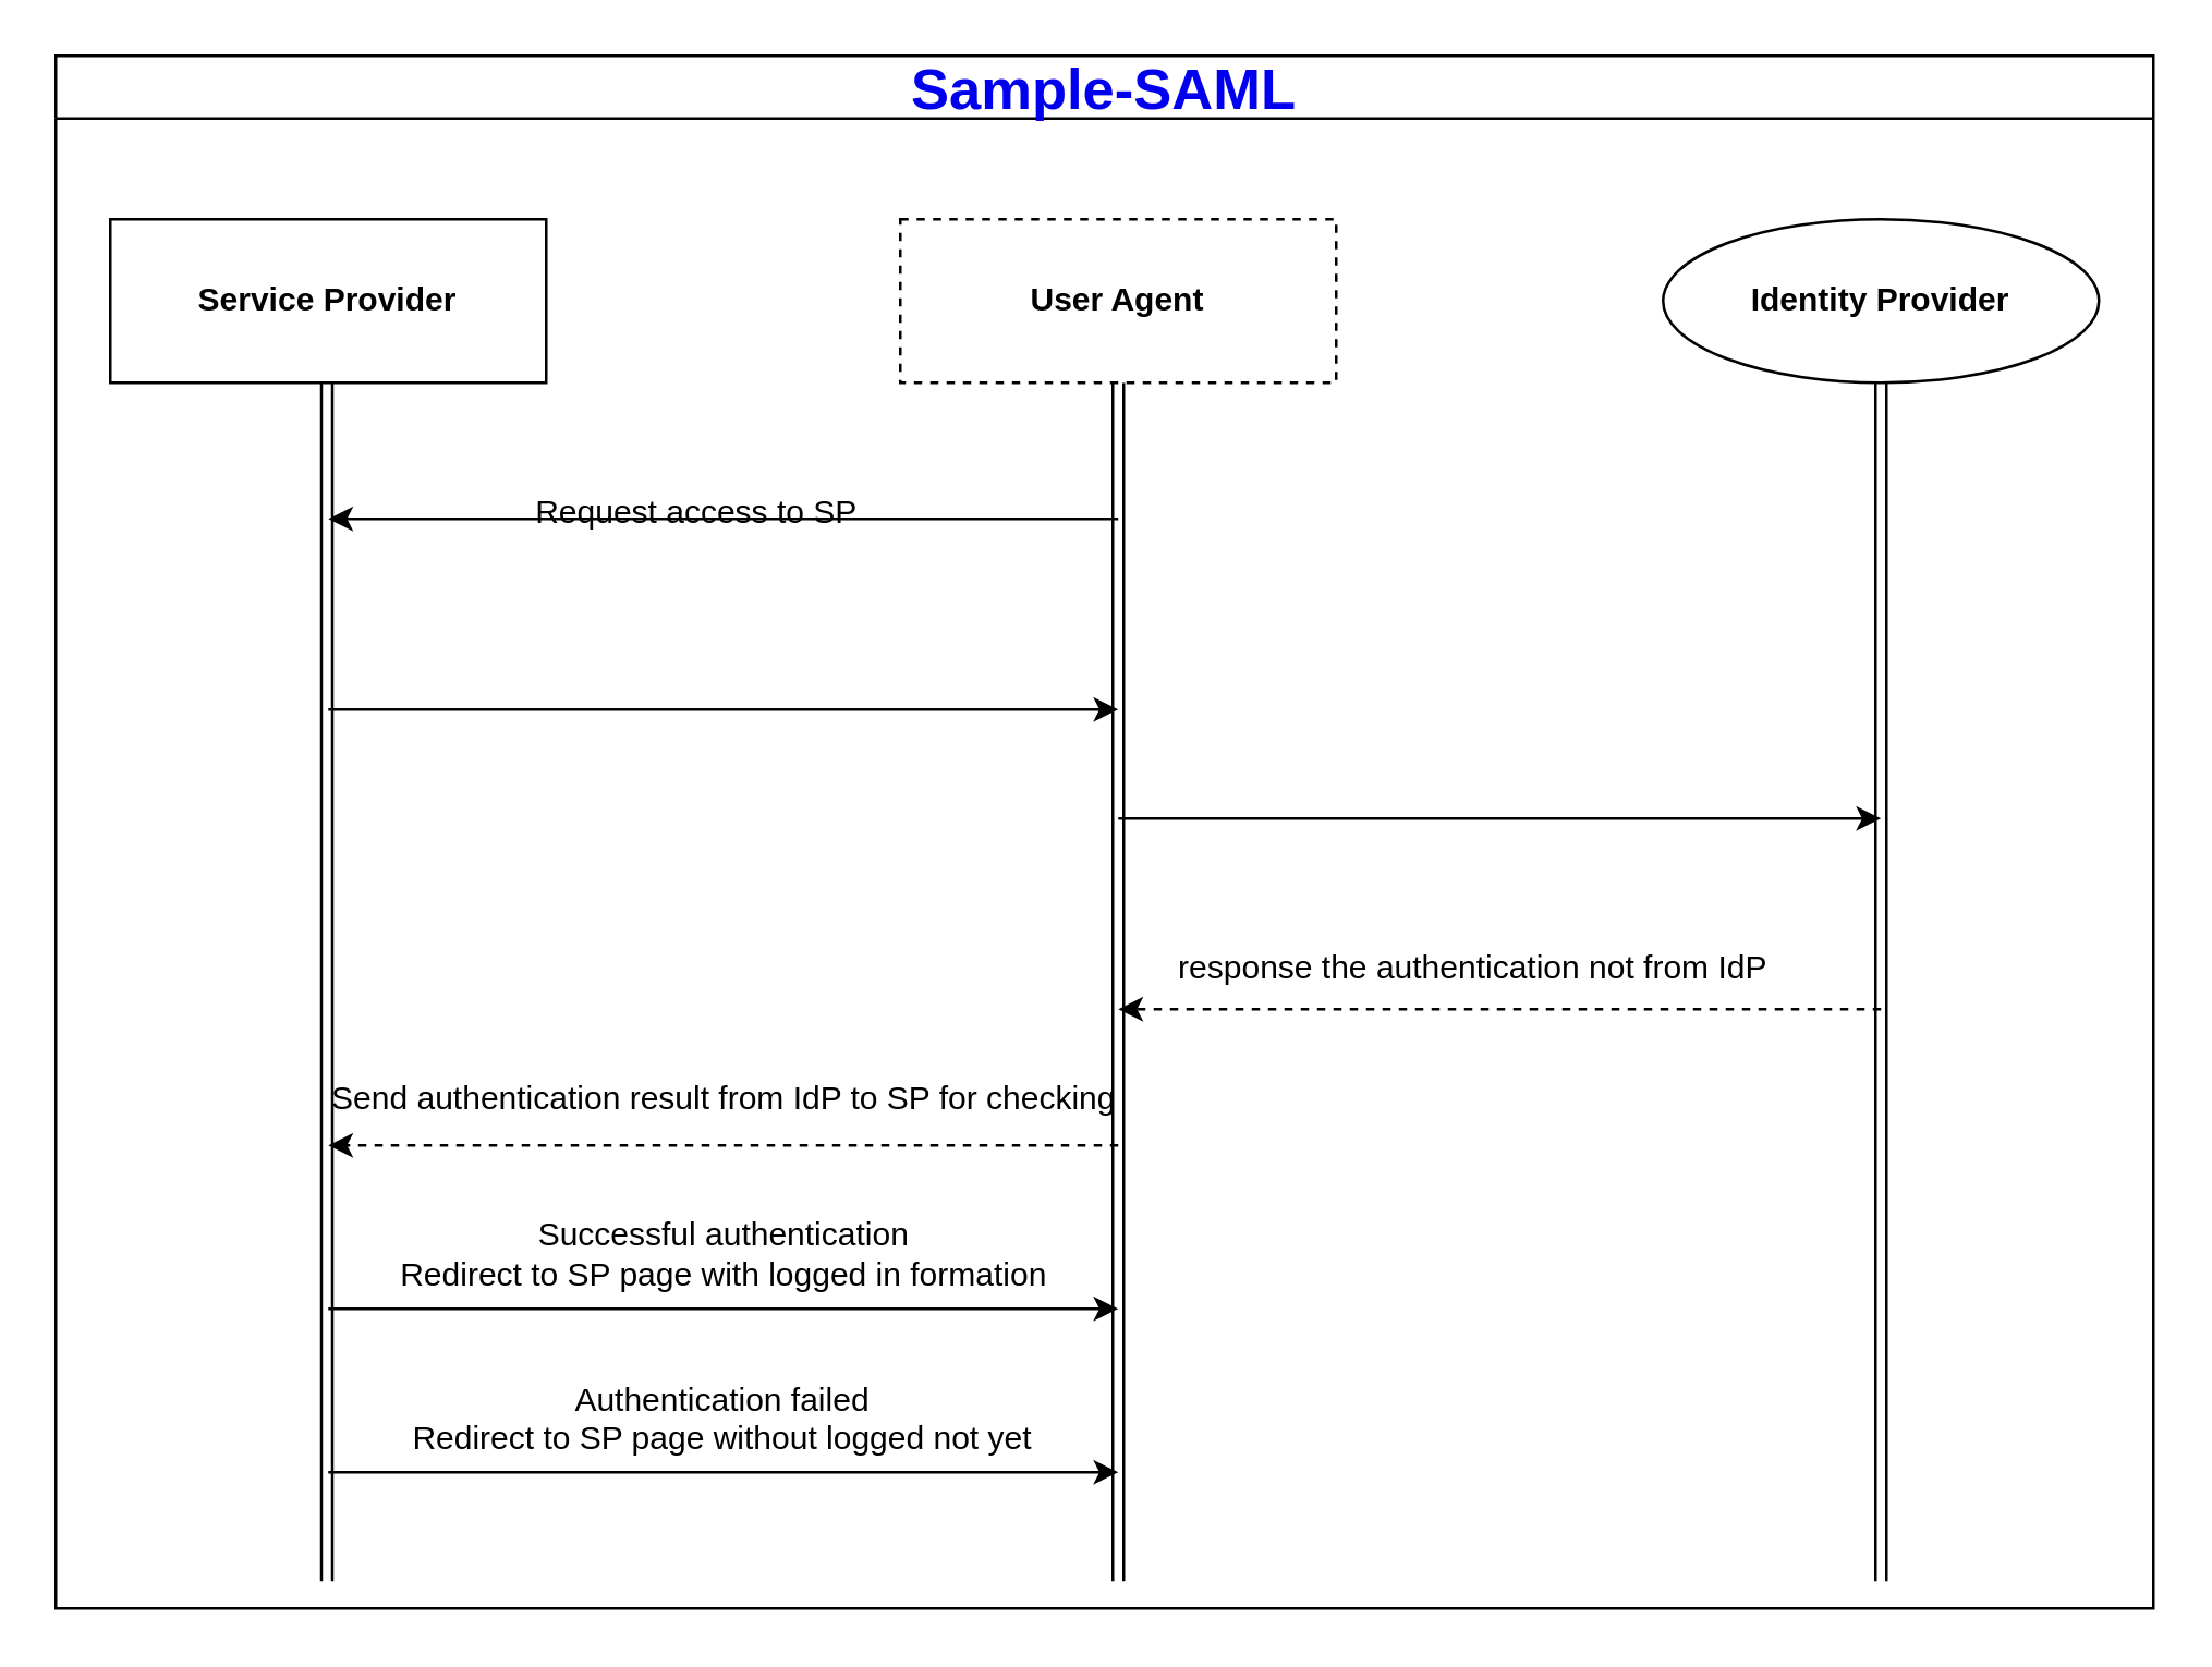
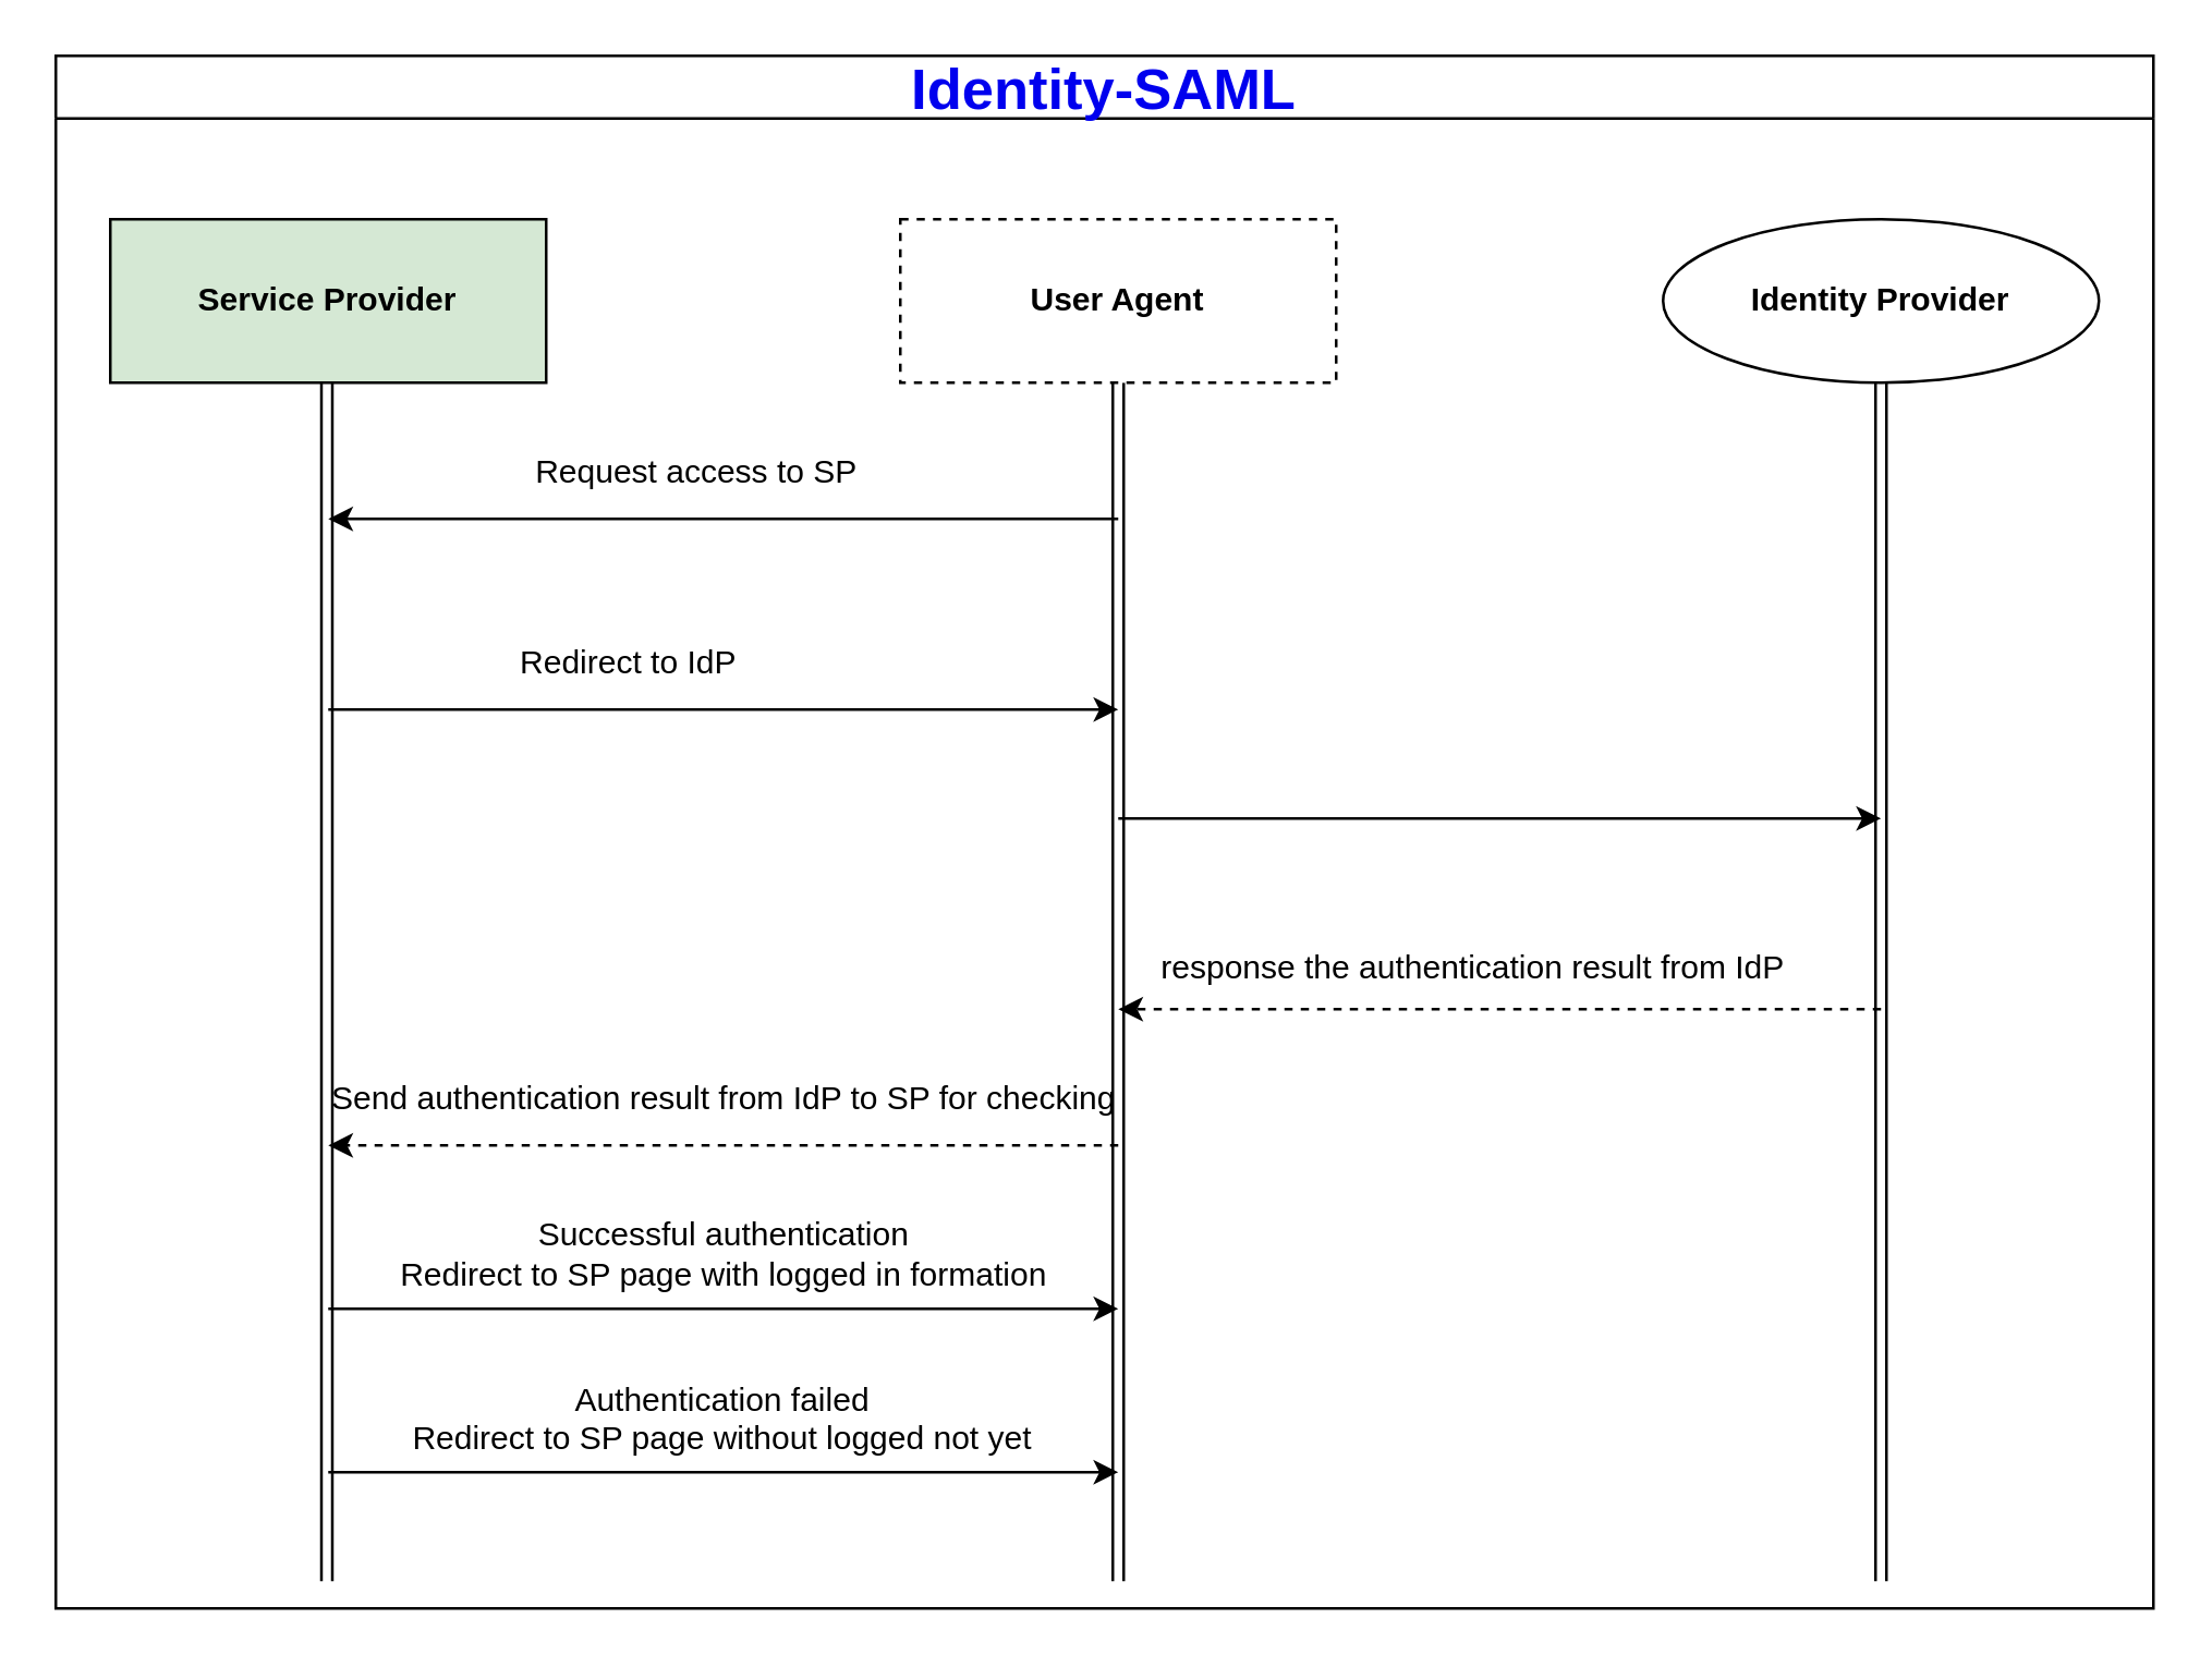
- <mxCell id="19" value="&lt;a style=&quot;border-color: var(--border-color); font-size: 21px; background-color: transparent; box-sizing: border-box; text-decoration-line: none; text-overflow: ellipsis; overflow-x: hidden !important; display: block !important;&quot; href=&quot;https://github.com/thiemthanh123/Sample-SAML&quot; class=&quot;d-block overflow-x-hidden color-fg-default&quot; data-turbo-frame=&quot;repo-content-turbo-frame&quot; data-pjax=&quot;#repo-content-pjax-container&quot;&gt;Sample-SAML&lt;/a&gt;" style="swimlane;whiteSpace=wrap;html=1;" vertex="1" parent="1"><mxGeometry x="20" y="20" width="770" height="570" as="geometry" /></mxCell>
+ <mxCell id="19" value="&lt;a style=&quot;border-color: var(--border-color); font-size: 21px; background-color: transparent; box-sizing: border-box; text-decoration-line: none; text-overflow: ellipsis; overflow-x: hidden !important; display: block !important;&quot; href=&quot;https://github.com/thiemthanh123/Sample-SAML&quot; class=&quot;d-block overflow-x-hidden color-fg-default&quot; data-turbo-frame=&quot;repo-content-turbo-frame&quot; data-pjax=&quot;#repo-content-pjax-container&quot;&gt;Identity-SAML&lt;/a&gt;" style="swimlane;whiteSpace=wrap;html=1;" vertex="1" parent="1"><mxGeometry x="20" y="20" width="770" height="570" as="geometry" /></mxCell>
- <mxCell id="2" value="&lt;b&gt;Service Provider&lt;/b&gt;" style="rounded=0;whiteSpace=wrap;html=1;" vertex="1" parent="1"><mxGeometry x="40" y="80" width="160" height="60" as="geometry" /></mxCell>
+ <mxCell id="2" value="&lt;b&gt;Service Provider&lt;/b&gt;" style="rounded=0;whiteSpace=wrap;html=1;fillColor=#d5e8d4;" vertex="1" parent="1"><mxGeometry x="40" y="80" width="160" height="60" as="geometry" /></mxCell>
- <mxCell id="8" value="Request access to SP" style="text;html=1;align=center;verticalAlign=middle;resizable=0;points=[];autosize=1;strokeColor=none;fillColor=none;" vertex="1" parent="1"><mxGeometry x="185" y="173" width="140" height="30" as="geometry" /></mxCell>
+ <mxCell id="8" value="Request access to SP" style="text;html=1;align=center;verticalAlign=middle;resizable=0;points=[];autosize=1;strokeColor=none;fillColor=none;" vertex="1" parent="1"><mxGeometry x="185" y="158" width="140" height="30" as="geometry" /></mxCell>
+ <mxCell id="10" value="Redirect to IdP" style="text;html=1;align=center;verticalAlign=middle;resizable=0;points=[];autosize=1;strokeColor=none;fillColor=none;" vertex="1" parent="1"><mxGeometry x="180" y="228" width="100" height="30" as="geometry" /></mxCell>
- <mxCell id="13" value="response the authentication not from IdP" style="text;html=1;align=center;verticalAlign=middle;resizable=0;points=[];autosize=1;strokeColor=none;fillColor=none;" vertex="1" parent="1"><mxGeometry x="415" y="340" width="250" height="30" as="geometry" /></mxCell>
+ <mxCell id="13" value="response the authentication result from IdP" style="text;html=1;align=center;verticalAlign=middle;resizable=0;points=[];autosize=1;strokeColor=none;fillColor=none;" vertex="1" parent="1"><mxGeometry x="415" y="340" width="250" height="30" as="geometry" /></mxCell>
